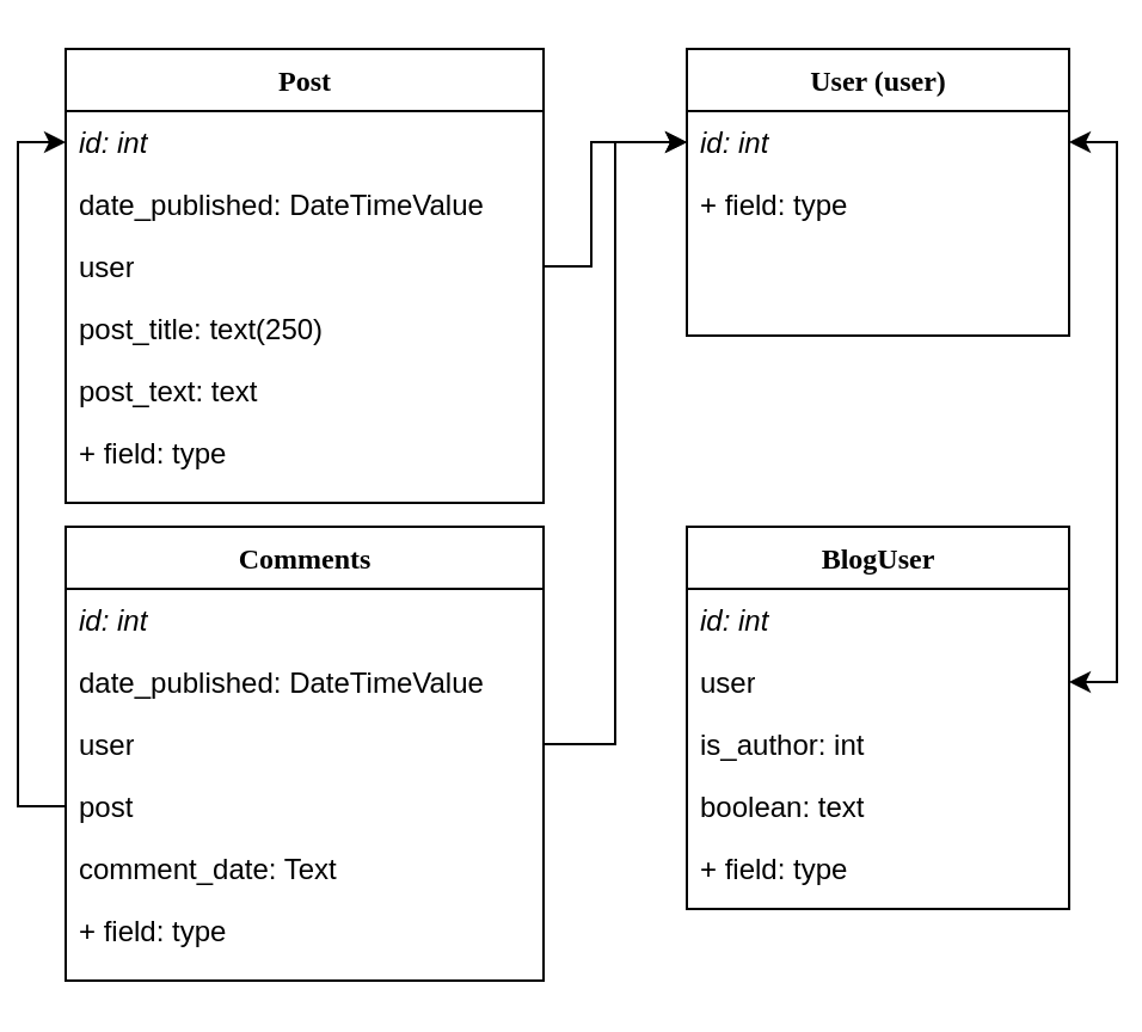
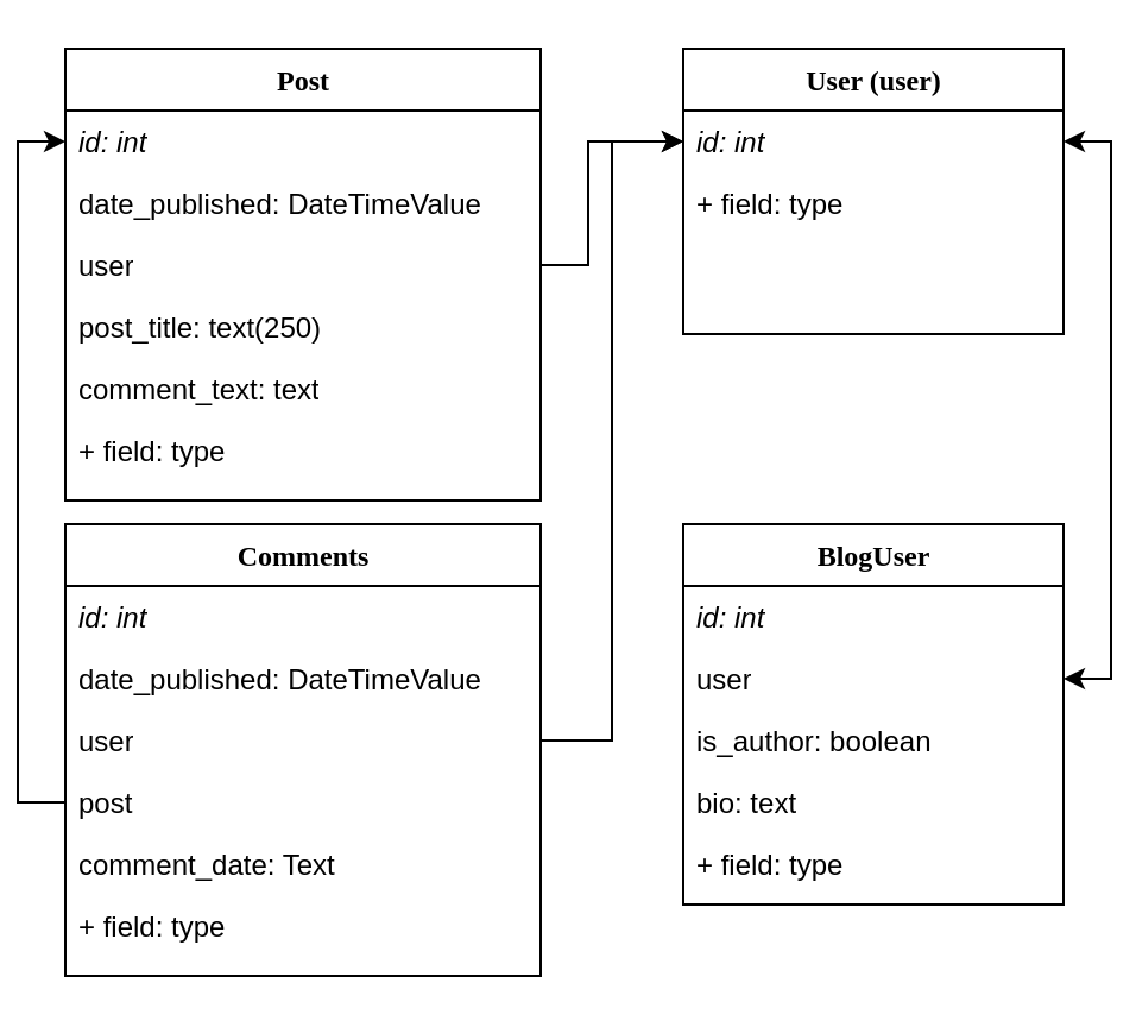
- <mxCell id="7" value="post_text: text" style="text;html=1;strokeColor=none;fillColor=none;align=left;verticalAlign=top;spacingLeft=4;spacingRight=4;whiteSpace=wrap;overflow=hidden;rotatable=0;points=[[0,0.5],[1,0.5]];portConstraint=eastwest;" parent="2" vertex="1"><mxGeometry y="130" width="200" height="26" as="geometry" /></mxCell>
+ <mxCell id="7" value="comment_text: text" style="text;html=1;strokeColor=none;fillColor=none;align=left;verticalAlign=top;spacingLeft=4;spacingRight=4;whiteSpace=wrap;overflow=hidden;rotatable=0;points=[[0,0.5],[1,0.5]];portConstraint=eastwest;" parent="2" vertex="1"><mxGeometry y="130" width="200" height="26" as="geometry" /></mxCell>
- <mxCell id="12" value="is_author: int" style="text;html=1;strokeColor=none;fillColor=none;align=left;verticalAlign=top;spacingLeft=4;spacingRight=4;whiteSpace=wrap;overflow=hidden;rotatable=0;points=[[0,0.5],[1,0.5]];portConstraint=eastwest;" parent="9" vertex="1"><mxGeometry y="78" width="160" height="26" as="geometry" /></mxCell>
+ <mxCell id="12" value="is_author: boolean" style="text;html=1;strokeColor=none;fillColor=none;align=left;verticalAlign=top;spacingLeft=4;spacingRight=4;whiteSpace=wrap;overflow=hidden;rotatable=0;points=[[0,0.5],[1,0.5]];portConstraint=eastwest;" parent="9" vertex="1"><mxGeometry y="78" width="160" height="26" as="geometry" /></mxCell>
- <mxCell id="13" value="boolean: text" style="text;html=1;strokeColor=none;fillColor=none;align=left;verticalAlign=top;spacingLeft=4;spacingRight=4;whiteSpace=wrap;overflow=hidden;rotatable=0;points=[[0,0.5],[1,0.5]];portConstraint=eastwest;" parent="9" vertex="1"><mxGeometry y="104" width="160" height="26" as="geometry" /></mxCell>
+ <mxCell id="13" value="bio: text" style="text;html=1;strokeColor=none;fillColor=none;align=left;verticalAlign=top;spacingLeft=4;spacingRight=4;whiteSpace=wrap;overflow=hidden;rotatable=0;points=[[0,0.5],[1,0.5]];portConstraint=eastwest;" parent="9" vertex="1"><mxGeometry y="104" width="160" height="26" as="geometry" /></mxCell>
